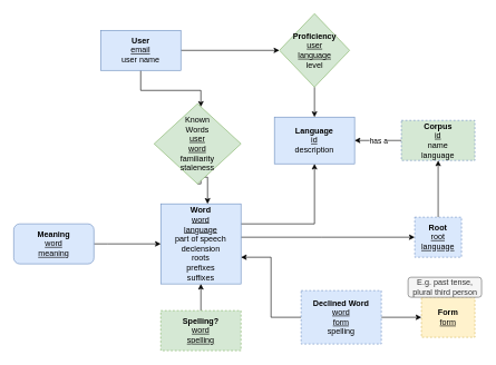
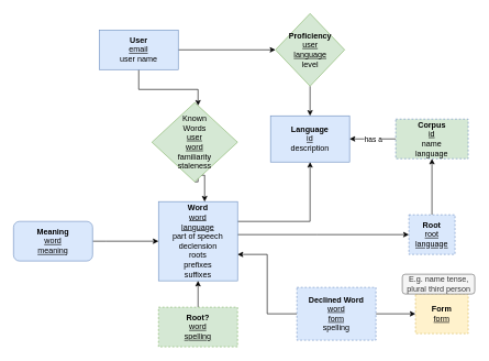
- <mxCell id="26" value="E.g. past tense, &lt;br&gt;plural third person" style="text;html=1;align=center;verticalAlign=middle;resizable=0;points=[];autosize=1;rounded=1;fillColor=#f5f5f5;strokeColor=#666666;fontColor=#333333;" vertex="1" parent="1"><mxGeometry x="610" y="415" width="110" height="30" as="geometry" /></mxCell>
+ <mxCell id="26" value="E.g. name tense, &lt;br&gt;plural third person" style="text;html=1;align=center;verticalAlign=middle;resizable=0;points=[];autosize=1;rounded=1;fillColor=#f5f5f5;strokeColor=#666666;fontColor=#333333;" vertex="1" parent="1"><mxGeometry x="610" y="415" width="110" height="30" as="geometry" /></mxCell>
- <mxCell id="15" value="&lt;b&gt;Spelling?&lt;/b&gt;&lt;br&gt;&lt;u&gt;word&lt;/u&gt;&lt;br&gt;&lt;u&gt;spelling&lt;/u&gt;" style="whiteSpace=wrap;html=1;fillColor=#d5e8d4;strokeColor=#82b366;dashed=1;" vertex="1" parent="1"><mxGeometry x="240" y="465" width="120" height="60" as="geometry" /></mxCell>
+ <mxCell id="15" value="&lt;b&gt;Root?&lt;/b&gt;&lt;br&gt;&lt;u&gt;word&lt;/u&gt;&lt;br&gt;&lt;u&gt;spelling&lt;/u&gt;" style="whiteSpace=wrap;html=1;fillColor=#d5e8d4;strokeColor=#82b366;dashed=1;" vertex="1" parent="1"><mxGeometry x="240" y="465" width="120" height="60" as="geometry" /></mxCell>
